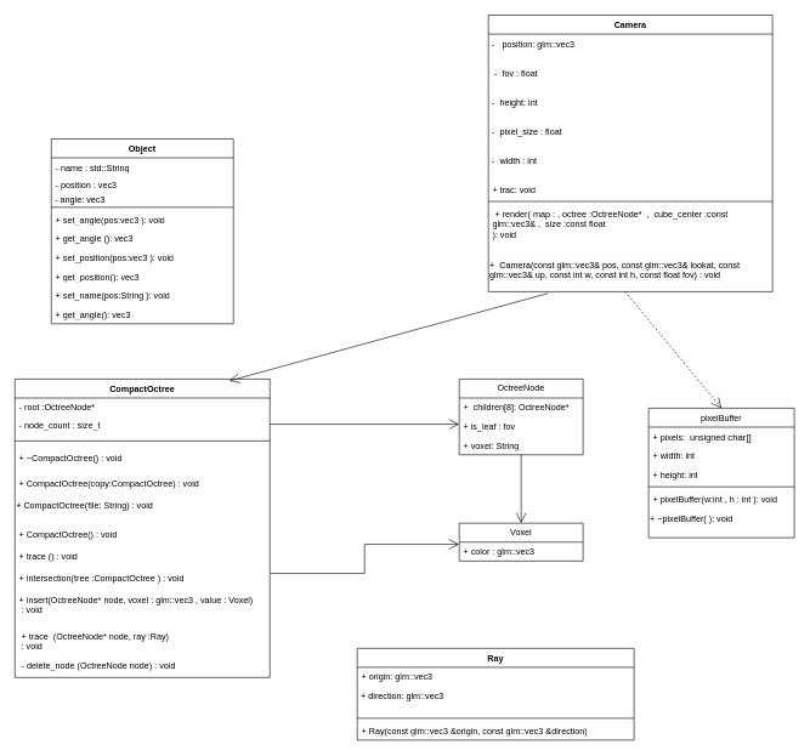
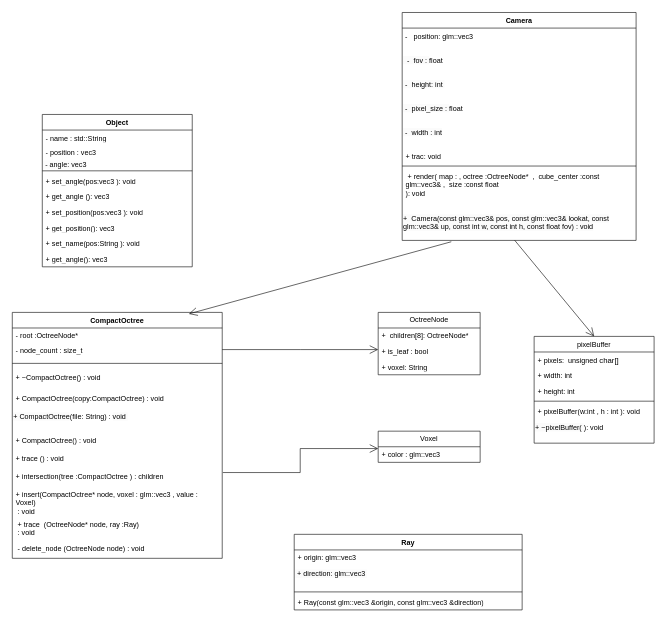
- <mxCell id="57" value="" style="endArrow=open;endFill=1;endSize=12;html=1;rounded=0;entryX=0.5;entryY=0;entryDx=0;entryDy=0;exitX=0.481;exitY=0.996;exitDx=0;exitDy=0;exitPerimeter=0;dashed=1;" parent="1" source="43" target="50" edge="1"><mxGeometry width="160" relative="1" as="geometry"><mxPoint x="370" y="200" as="sourcePoint" /><mxPoint x="530" y="200" as="targetPoint" /></mxGeometry></mxCell>
+ <mxCell id="57" value="" style="endArrow=open;endFill=1;endSize=12;html=1;rounded=0;entryX=0.5;entryY=0;entryDx=0;entryDy=0;exitX=0.481;exitY=0.996;exitDx=0;exitDy=0;exitPerimeter=0;" parent="1" source="43" target="50" edge="1"><mxGeometry width="160" relative="1" as="geometry"><mxPoint x="370" y="200" as="sourcePoint" /><mxPoint x="530" y="200" as="targetPoint" /></mxGeometry></mxCell>
- <mxCell id="19" value="+ is_leaf : fov&amp;nbsp;" style="text;strokeColor=none;fillColor=none;align=left;verticalAlign=top;spacingLeft=4;spacingRight=4;overflow=hidden;rotatable=0;points=[[0,0.5],[1,0.5]];portConstraint=eastwest;whiteSpace=wrap;html=1;" parent="17" vertex="1"><mxGeometry y="52" width="170" height="26" as="geometry" /></mxCell>
+ <mxCell id="19" value="+ is_leaf : bool&amp;nbsp;" style="text;strokeColor=none;fillColor=none;align=left;verticalAlign=top;spacingLeft=4;spacingRight=4;overflow=hidden;rotatable=0;points=[[0,0.5],[1,0.5]];portConstraint=eastwest;whiteSpace=wrap;html=1;" parent="17" vertex="1"><mxGeometry y="52" width="170" height="26" as="geometry" /></mxCell>
- <mxCell id="32" value="" style="endArrow=open;endFill=1;endSize=12;html=1;rounded=0;exitX=0.5;exitY=1;exitDx=0;exitDy=0;entryX=0.5;entryY=0;entryDx=0;entryDy=0;" parent="1" source="17" target="15" edge="1"><mxGeometry width="160" relative="1" as="geometry"><mxPoint x="180" y="530" as="sourcePoint" /><mxPoint x="430" y="610" as="targetPoint" /></mxGeometry></mxCell>
- <mxCell id="11" value="+&amp;nbsp;intersection&lt;span style=&quot;background-color: initial;&quot;&gt;(tree :CompactOctree&amp;nbsp;) :&amp;nbsp;&lt;/span&gt;&lt;span style=&quot;background-color: initial;&quot;&gt;void&amp;nbsp;&lt;/span&gt;" style="text;strokeColor=none;fillColor=none;align=left;verticalAlign=top;spacingLeft=4;spacingRight=4;overflow=hidden;rotatable=0;points=[[0,0.5],[1,0.5]];portConstraint=eastwest;whiteSpace=wrap;html=1;" parent="2" vertex="1"><mxGeometry y="260" width="350" height="30" as="geometry" /></mxCell>
+ <mxCell id="11" value="+&amp;nbsp;intersection&lt;span style=&quot;background-color: initial;&quot;&gt;(tree :CompactOctree&amp;nbsp;) :&amp;nbsp;&lt;/span&gt;&lt;span style=&quot;background-color: initial;&quot;&gt;children&amp;nbsp;&lt;/span&gt;" style="text;strokeColor=none;fillColor=none;align=left;verticalAlign=top;spacingLeft=4;spacingRight=4;overflow=hidden;rotatable=0;points=[[0,0.5],[1,0.5]];portConstraint=eastwest;whiteSpace=wrap;html=1;" parent="2" vertex="1"><mxGeometry y="260" width="350" height="30" as="geometry" /></mxCell>
- <mxCell id="12" value="+&amp;nbsp;&lt;span style=&quot;background-color: initial;&quot;&gt;insert(OctreeNode* node, voxel : glm::vec3 , value : Voxel)&lt;br&gt;&amp;nbsp;:&amp;nbsp;&lt;/span&gt;void&amp;nbsp;" style="text;strokeColor=none;fillColor=none;align=left;verticalAlign=top;spacingLeft=4;spacingRight=4;overflow=hidden;rotatable=0;points=[[0,0.5],[1,0.5]];portConstraint=eastwest;whiteSpace=wrap;html=1;" parent="2" vertex="1"><mxGeometry y="290" width="350" height="50" as="geometry" /></mxCell>
+ <mxCell id="12" value="+&amp;nbsp;&lt;span style=&quot;background-color: initial;&quot;&gt;insert(CompactOctree* node, voxel : glm::vec3 , value : Voxel)&lt;br&gt;&amp;nbsp;:&amp;nbsp;&lt;/span&gt;void&amp;nbsp;" style="text;strokeColor=none;fillColor=none;align=left;verticalAlign=top;spacingLeft=4;spacingRight=4;overflow=hidden;rotatable=0;points=[[0,0.5],[1,0.5]];portConstraint=eastwest;whiteSpace=wrap;html=1;" parent="2" vertex="1"><mxGeometry y="290" width="350" height="50" as="geometry" /></mxCell>
